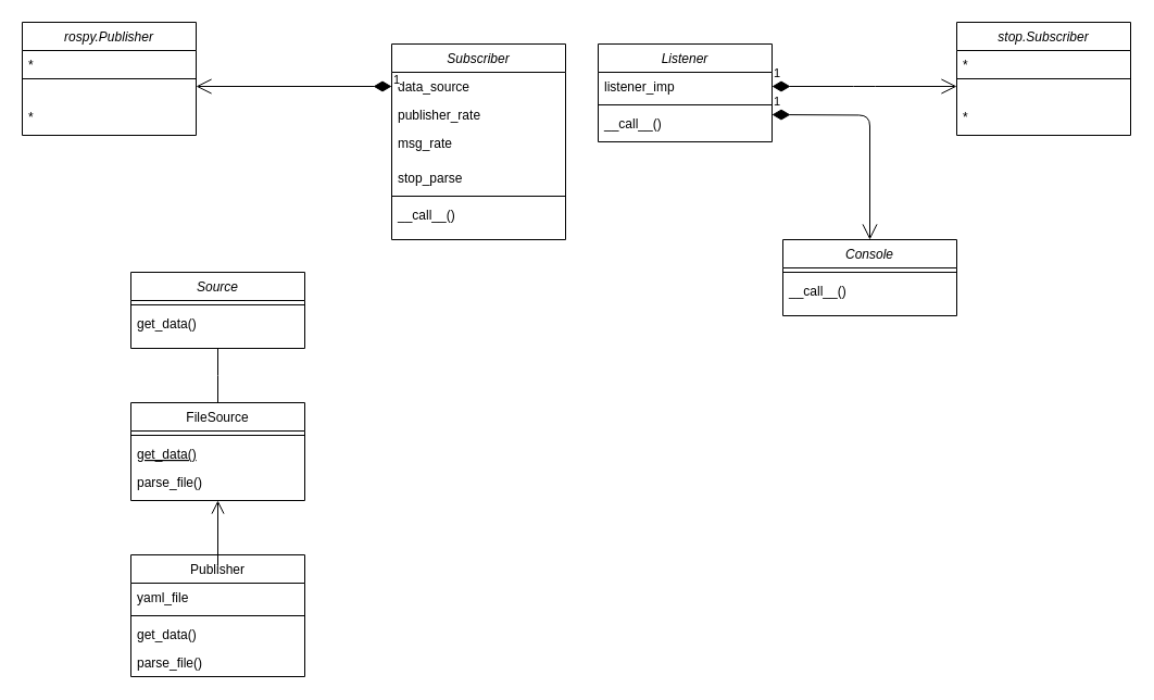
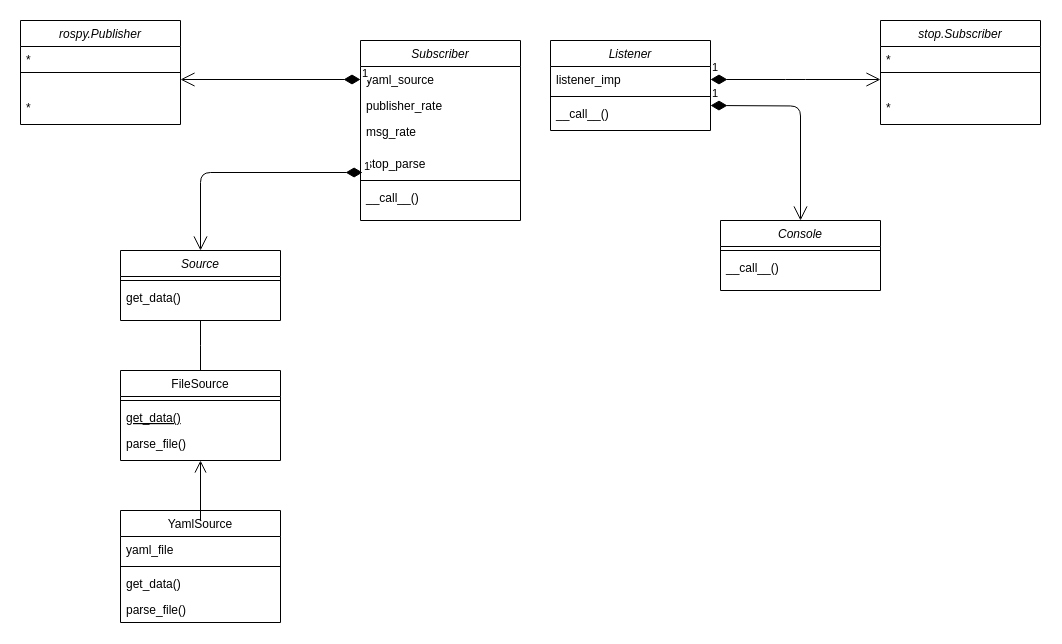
- <mxCell id="11" value="data_source" style="text;align=left;verticalAlign=top;spacingLeft=4;spacingRight=4;overflow=hidden;rotatable=0;points=[[0,0.5],[1,0.5]];portConstraint=eastwest;" vertex="1" parent="10"><mxGeometry y="26" width="160" height="26" as="geometry" /></mxCell>
+ <mxCell id="11" value="yaml_source" style="text;align=left;verticalAlign=top;spacingLeft=4;spacingRight=4;overflow=hidden;rotatable=0;points=[[0,0.5],[1,0.5]];portConstraint=eastwest;" vertex="1" parent="10"><mxGeometry y="26" width="160" height="26" as="geometry" /></mxCell>
+ <mxCell id="17" value="1" style="endArrow=open;html=1;endSize=12;startArrow=diamondThin;startSize=14;startFill=1;edgeStyle=orthogonalEdgeStyle;align=left;verticalAlign=bottom;exitX=0.013;exitY=0.846;exitDx=0;exitDy=0;exitPerimeter=0;" edge="1" parent="1" source="14" target="2"><mxGeometry x="-1" y="3" relative="1" as="geometry"><mxPoint x="290" y="200" as="sourcePoint" /><mxPoint x="390" y="210" as="targetPoint" /></mxGeometry></mxCell>
- <mxCell id="23" value="Publisher" style="swimlane;fontStyle=0;align=center;verticalAlign=top;childLayout=stackLayout;horizontal=1;startSize=26;horizontalStack=0;resizeParent=1;resizeLast=0;collapsible=1;marginBottom=0;rounded=0;shadow=0;strokeWidth=1;" vertex="1" parent="1"><mxGeometry x="120" y="510" width="160" height="112" as="geometry"><mxRectangle x="550" y="140" width="160" height="26" as="alternateBounds" /></mxGeometry></mxCell>
+ <mxCell id="23" value="YamlSource" style="swimlane;fontStyle=0;align=center;verticalAlign=top;childLayout=stackLayout;horizontal=1;startSize=26;horizontalStack=0;resizeParent=1;resizeLast=0;collapsible=1;marginBottom=0;rounded=0;shadow=0;strokeWidth=1;" vertex="1" parent="1"><mxGeometry x="120" y="510" width="160" height="112" as="geometry"><mxRectangle x="550" y="140" width="160" height="26" as="alternateBounds" /></mxGeometry></mxCell>
